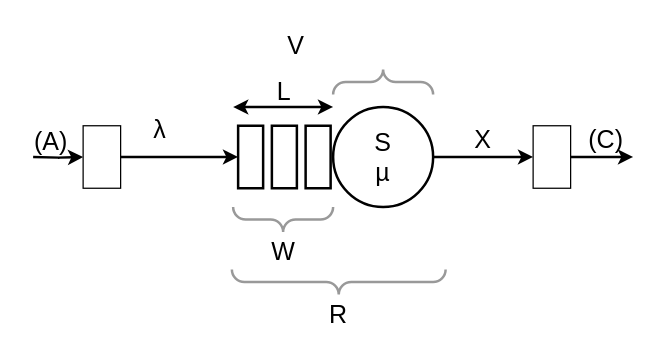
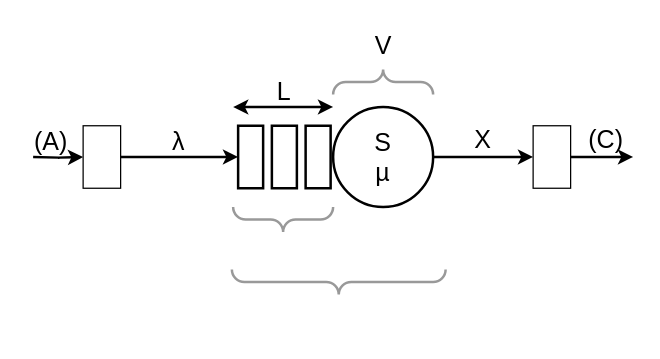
- <mxCell id="9" value="&lt;div&gt;V&lt;/div&gt;" style="text;html=1;align=center;verticalAlign=middle;resizable=0;points=[];autosize=1;strokeColor=none;fillColor=none;fontSize=20;" vertex="1" parent="1"><mxGeometry x="221" y="20" width="30" height="30" as="geometry" /></mxCell>
+ <mxCell id="9" value="&lt;div&gt;V&lt;/div&gt;" style="text;html=1;align=center;verticalAlign=middle;resizable=0;points=[];autosize=1;strokeColor=none;fillColor=none;fontSize=20;" vertex="1" parent="1"><mxGeometry x="291" y="20" width="30" height="30" as="geometry" /></mxCell>
- <mxCell id="18" value="λ " style="text;html=1;align=center;verticalAlign=middle;resizable=0;points=[];autosize=1;strokeColor=none;fillColor=none;fontSize=20;" vertex="1" parent="1"><mxGeometry x="112" y="87" width="30" height="30" as="geometry" /></mxCell>
+ <mxCell id="18" value="λ " style="text;html=1;align=center;verticalAlign=middle;resizable=0;points=[];autosize=1;strokeColor=none;fillColor=none;fontSize=20;" vertex="1" parent="1"><mxGeometry x="127" y="97" width="30" height="30" as="geometry" /></mxCell>
- <mxCell id="16" value="W" style="text;html=1;align=center;verticalAlign=middle;resizable=0;points=[];autosize=1;strokeColor=none;fillColor=none;fontSize=20;flipV=1;" vertex="1" parent="14"><mxGeometry x="25" y="20" width="30" height="30" as="geometry" /></mxCell>
- <mxCell id="24" value="R" style="text;html=1;align=center;verticalAlign=middle;resizable=0;points=[];autosize=1;strokeColor=none;fillColor=none;fontSize=20;flipV=1;" vertex="1" parent="22"><mxGeometry x="70.438" y="20" width="30" height="30" as="geometry" /></mxCell>
